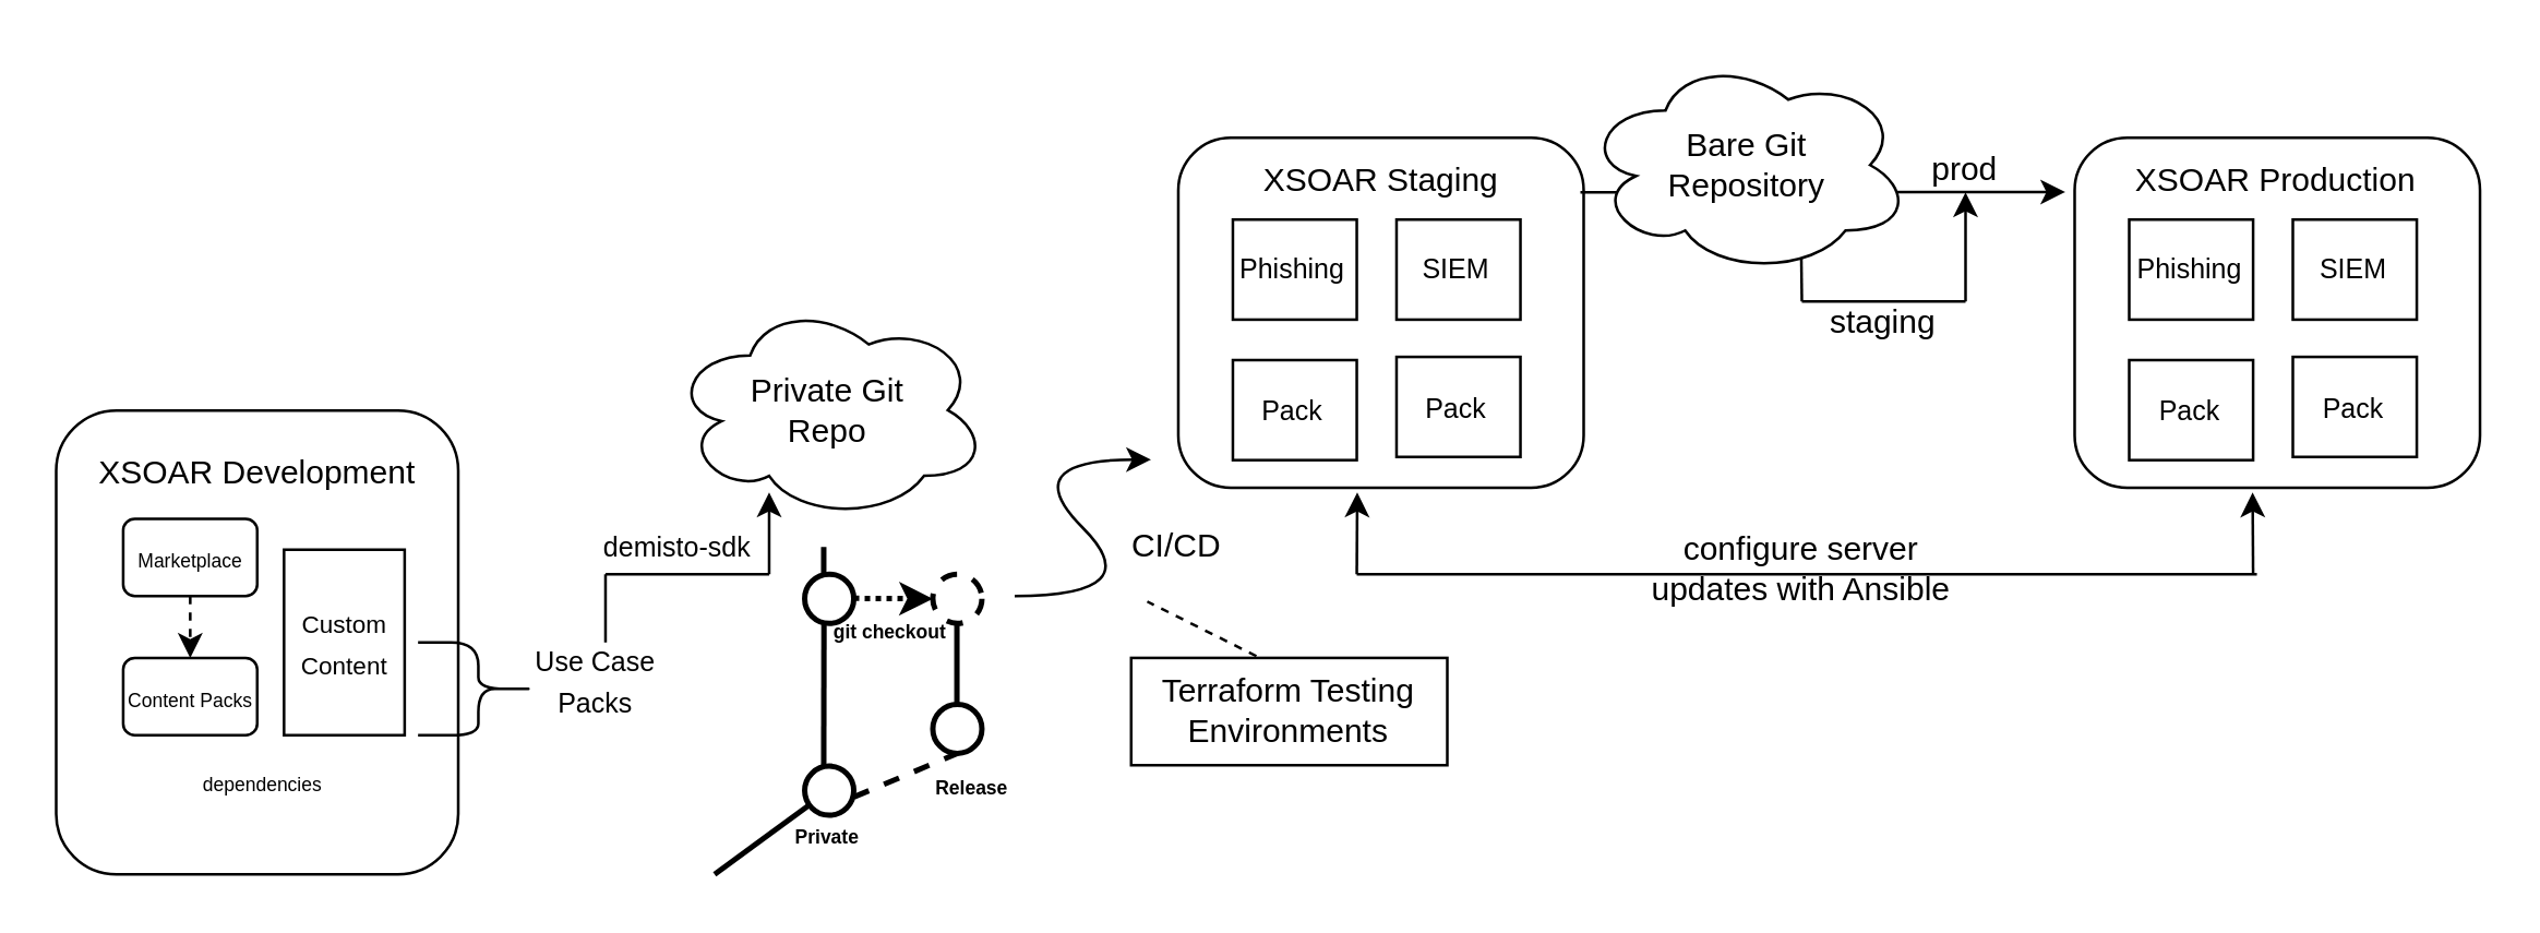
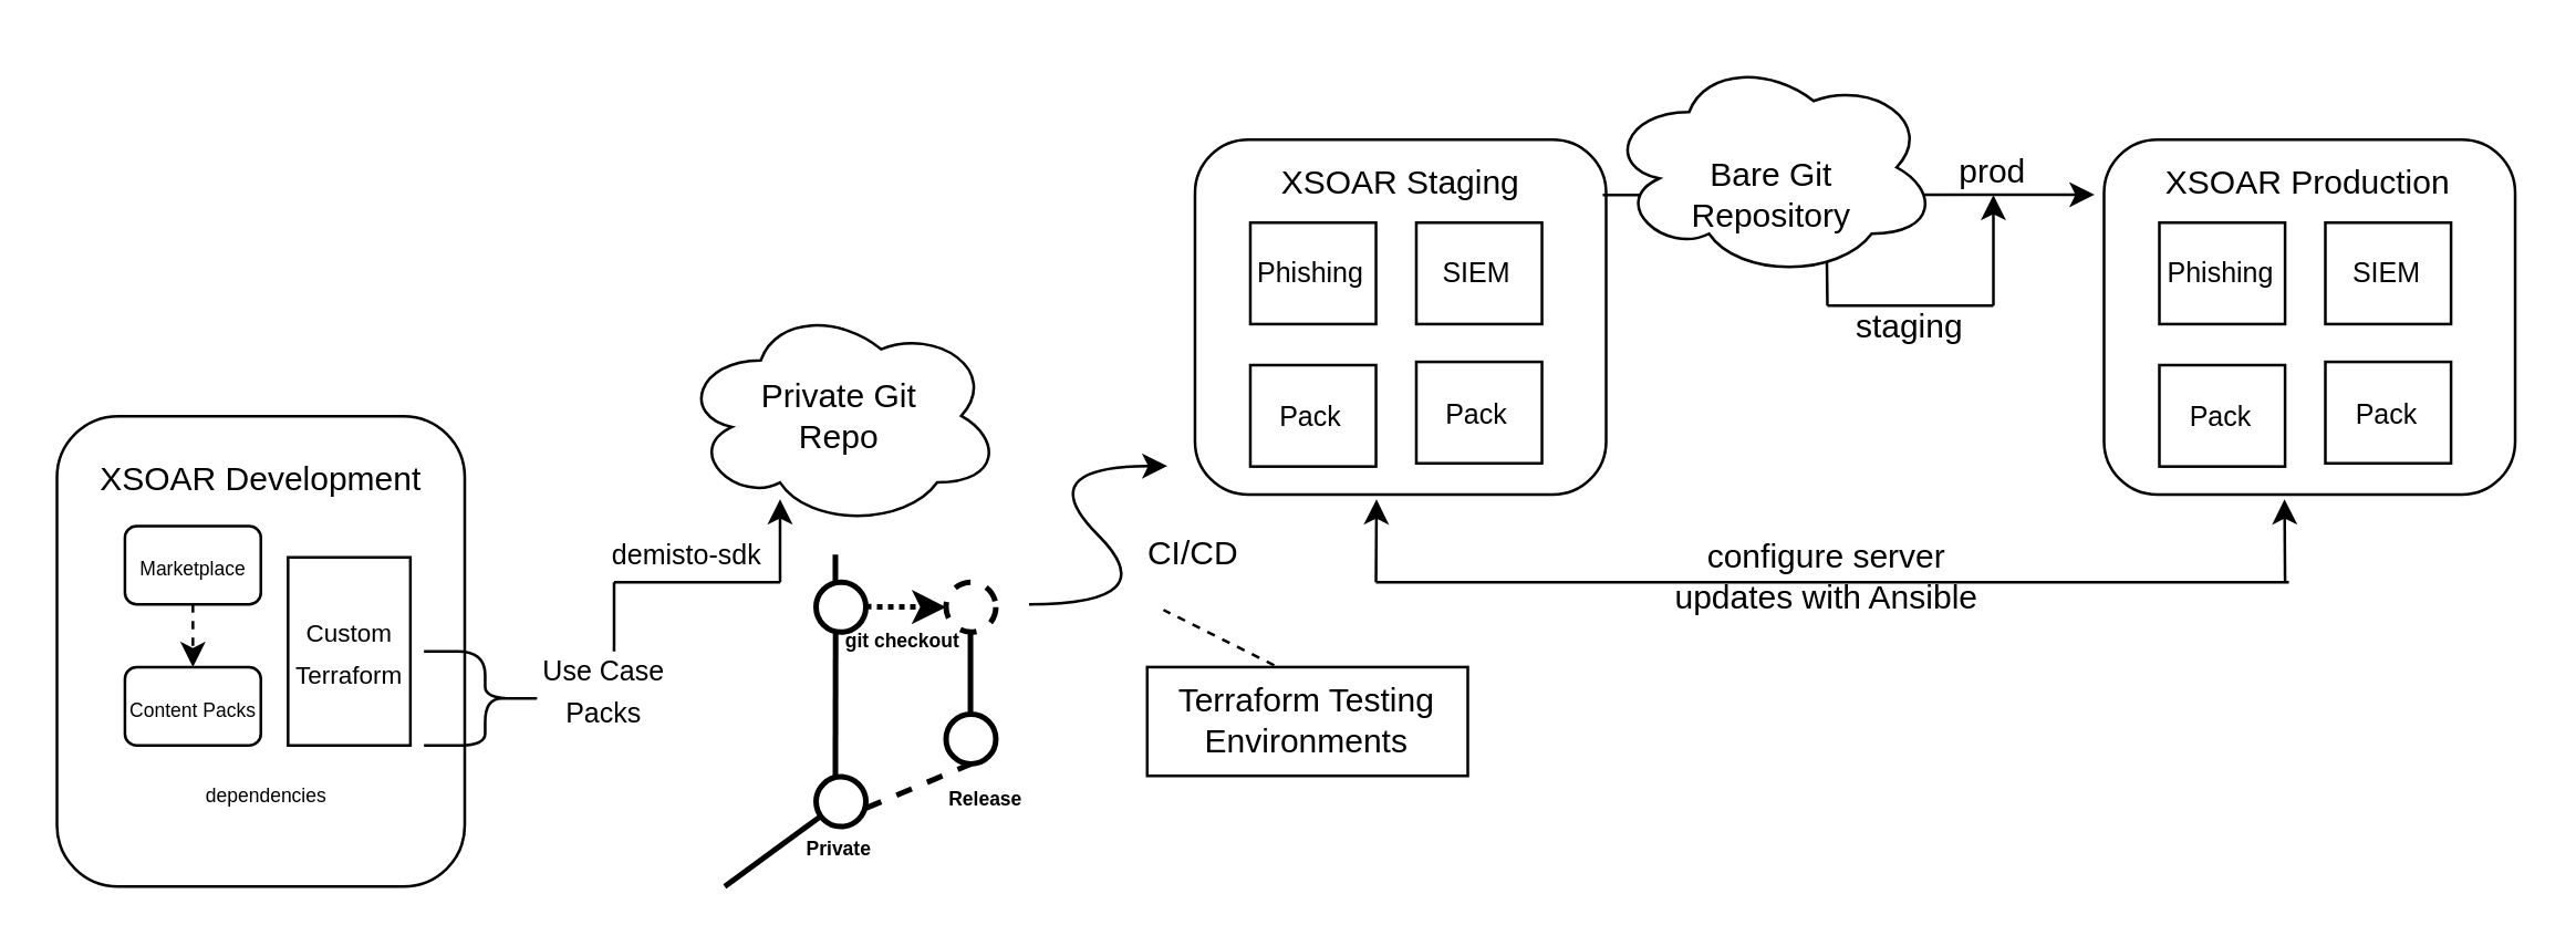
- <mxCell id="45" value="Bare Git Repository" style="text;html=1;strokeColor=none;fillColor=none;align=center;verticalAlign=middle;whiteSpace=wrap;rounded=0;" vertex="1" parent="1"><mxGeometry x="610" y="35" width="60" height="50" as="geometry" /></mxCell>
+ <mxCell id="45" value="Bare Git Repository" style="text;html=1;strokeColor=none;fillColor=none;align=center;verticalAlign=middle;whiteSpace=wrap;rounded=0;" vertex="1" parent="1"><mxGeometry x="610" y="45" width="60" height="50" as="geometry" /></mxCell>
- <mxCell id="7" value="&lt;font style=&quot;font-size: 9px&quot;&gt;Custom &lt;br&gt;Content&lt;/font&gt;" style="rounded=0;whiteSpace=wrap;html=1;" vertex="1" parent="1"><mxGeometry x="103.532" y="201" width="44.22" height="68" as="geometry" /></mxCell>
+ <mxCell id="7" value="&lt;font style=&quot;font-size: 9px&quot;&gt;Custom &lt;br&gt;Terraform&lt;/font&gt;" style="rounded=0;whiteSpace=wrap;html=1;" vertex="1" parent="1"><mxGeometry x="103.532" y="201" width="44.22" height="68" as="geometry" /></mxCell>
